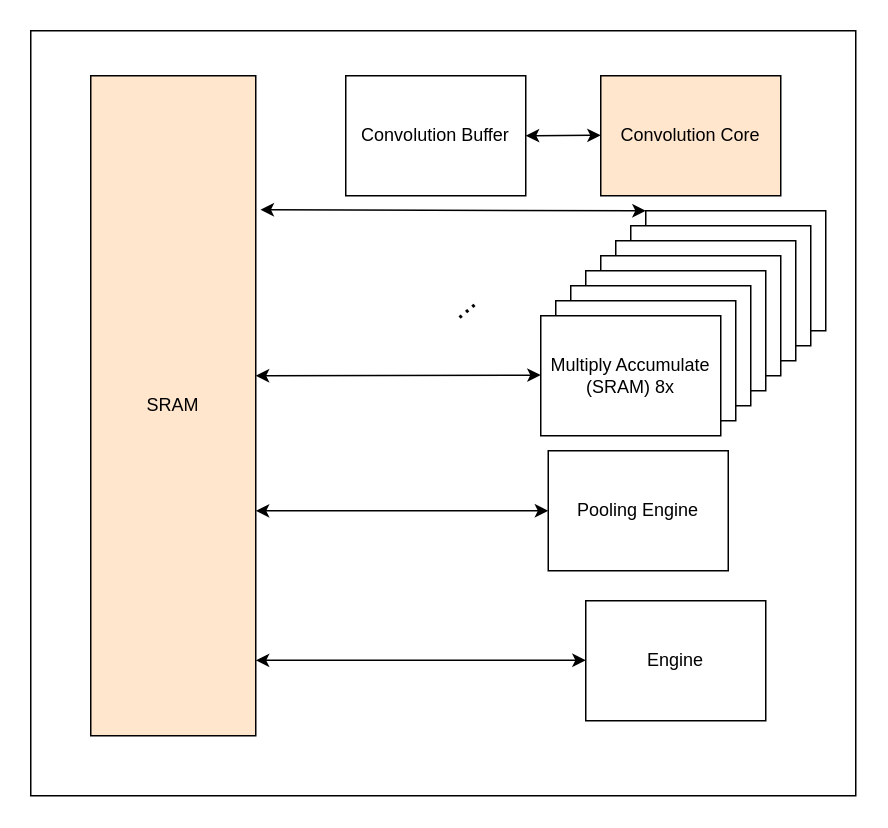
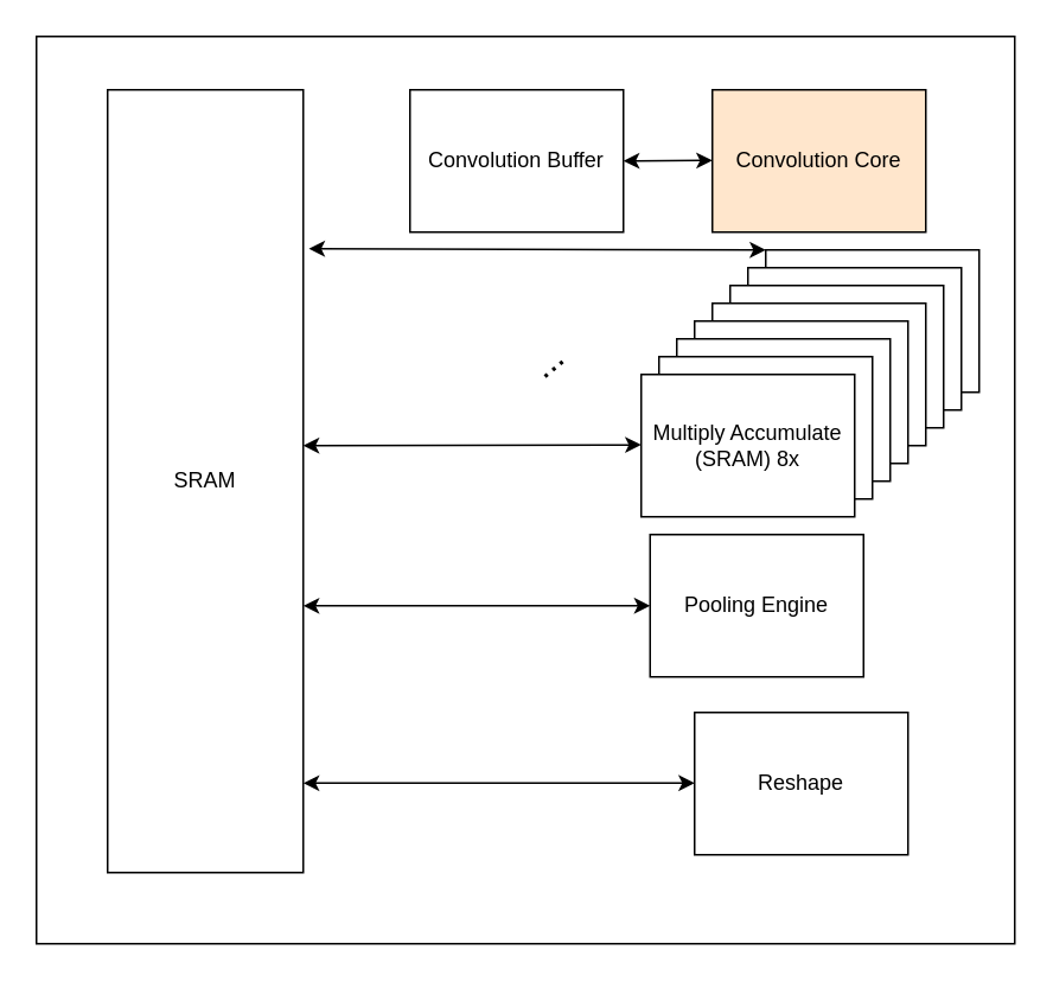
- <mxCell id="3" value="SRAM" style="rounded=0;whiteSpace=wrap;html=1;fillColor=#ffe6cc;" vertex="1" parent="1"><mxGeometry x="60" y="50" width="110" height="440" as="geometry" /></mxCell>
+ <mxCell id="3" value="SRAM" style="rounded=0;whiteSpace=wrap;html=1;" vertex="1" parent="1"><mxGeometry x="60" y="50" width="110" height="440" as="geometry" /></mxCell>
- <mxCell id="7" value="Engine" style="rounded=0;whiteSpace=wrap;html=1;" vertex="1" parent="1"><mxGeometry x="390" y="400" width="120" height="80" as="geometry" /></mxCell>
+ <mxCell id="7" value="Reshape" style="rounded=0;whiteSpace=wrap;html=1;" vertex="1" parent="1"><mxGeometry x="390" y="400" width="120" height="80" as="geometry" /></mxCell>
